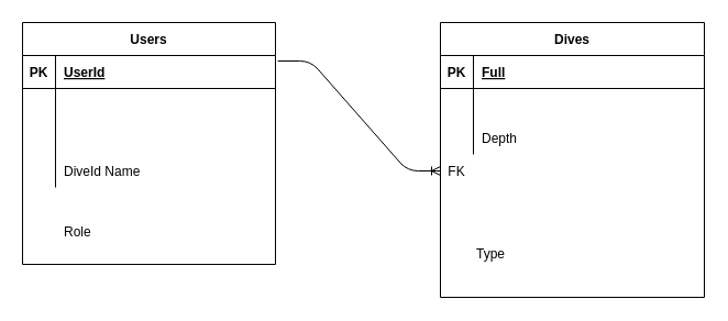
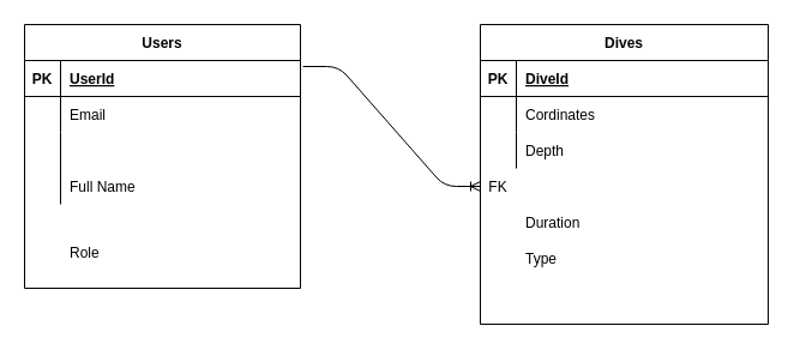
- <mxCell id="18" value="Full" style="shape=partialRectangle;connectable=0;fillColor=none;top=0;left=0;bottom=0;right=0;align=left;spacingLeft=6;fontStyle=5;overflow=hidden;" vertex="1" parent="16"><mxGeometry x="30" width="210" height="30" as="geometry" /></mxCell>
+ <mxCell id="18" value="DiveId" style="shape=partialRectangle;connectable=0;fillColor=none;top=0;left=0;bottom=0;right=0;align=left;spacingLeft=6;fontStyle=5;overflow=hidden;" vertex="1" parent="16"><mxGeometry x="30" width="210" height="30" as="geometry" /></mxCell>
+ <mxCell id="8" value="Email" style="shape=partialRectangle;connectable=0;fillColor=none;top=0;left=0;bottom=0;right=0;align=left;spacingLeft=6;overflow=hidden;" vertex="1" parent="6"><mxGeometry x="30" width="200" height="30" as="geometry" /></mxCell>
+ <mxCell id="21" value="Cordinates" style="shape=partialRectangle;connectable=0;fillColor=none;top=0;left=0;bottom=0;right=0;align=left;spacingLeft=6;overflow=hidden;" vertex="1" parent="19"><mxGeometry x="30" width="210" height="30" as="geometry" /></mxCell>
- <mxCell id="13" value="DiveId Name" style="shape=partialRectangle;connectable=0;fillColor=none;top=0;left=0;bottom=0;right=0;align=left;spacingLeft=6;overflow=hidden;" vertex="1" parent="11"><mxGeometry x="30" width="200" height="30" as="geometry" /></mxCell>
+ <mxCell id="13" value="Full Name" style="shape=partialRectangle;connectable=0;fillColor=none;top=0;left=0;bottom=0;right=0;align=left;spacingLeft=6;overflow=hidden;" vertex="1" parent="11"><mxGeometry x="30" width="200" height="30" as="geometry" /></mxCell>
+ <mxCell id="27" value="Duration" style="shape=partialRectangle;connectable=0;fillColor=none;top=0;left=0;bottom=0;right=0;align=left;spacingLeft=6;overflow=hidden;" vertex="1" parent="1"><mxGeometry x="430" y="170" width="210" height="30" as="geometry" /></mxCell>
- <mxCell id="28" value="Type" style="shape=partialRectangle;connectable=0;fillColor=none;top=0;left=0;bottom=0;right=0;align=left;spacingLeft=6;overflow=hidden;" vertex="1" parent="1"><mxGeometry x="425" y="215" width="210" height="30" as="geometry" /></mxCell>
+ <mxCell id="28" value="Type" style="shape=partialRectangle;connectable=0;fillColor=none;top=0;left=0;bottom=0;right=0;align=left;spacingLeft=6;overflow=hidden;" vertex="1" parent="1"><mxGeometry x="430" y="200" width="210" height="30" as="geometry" /></mxCell>
